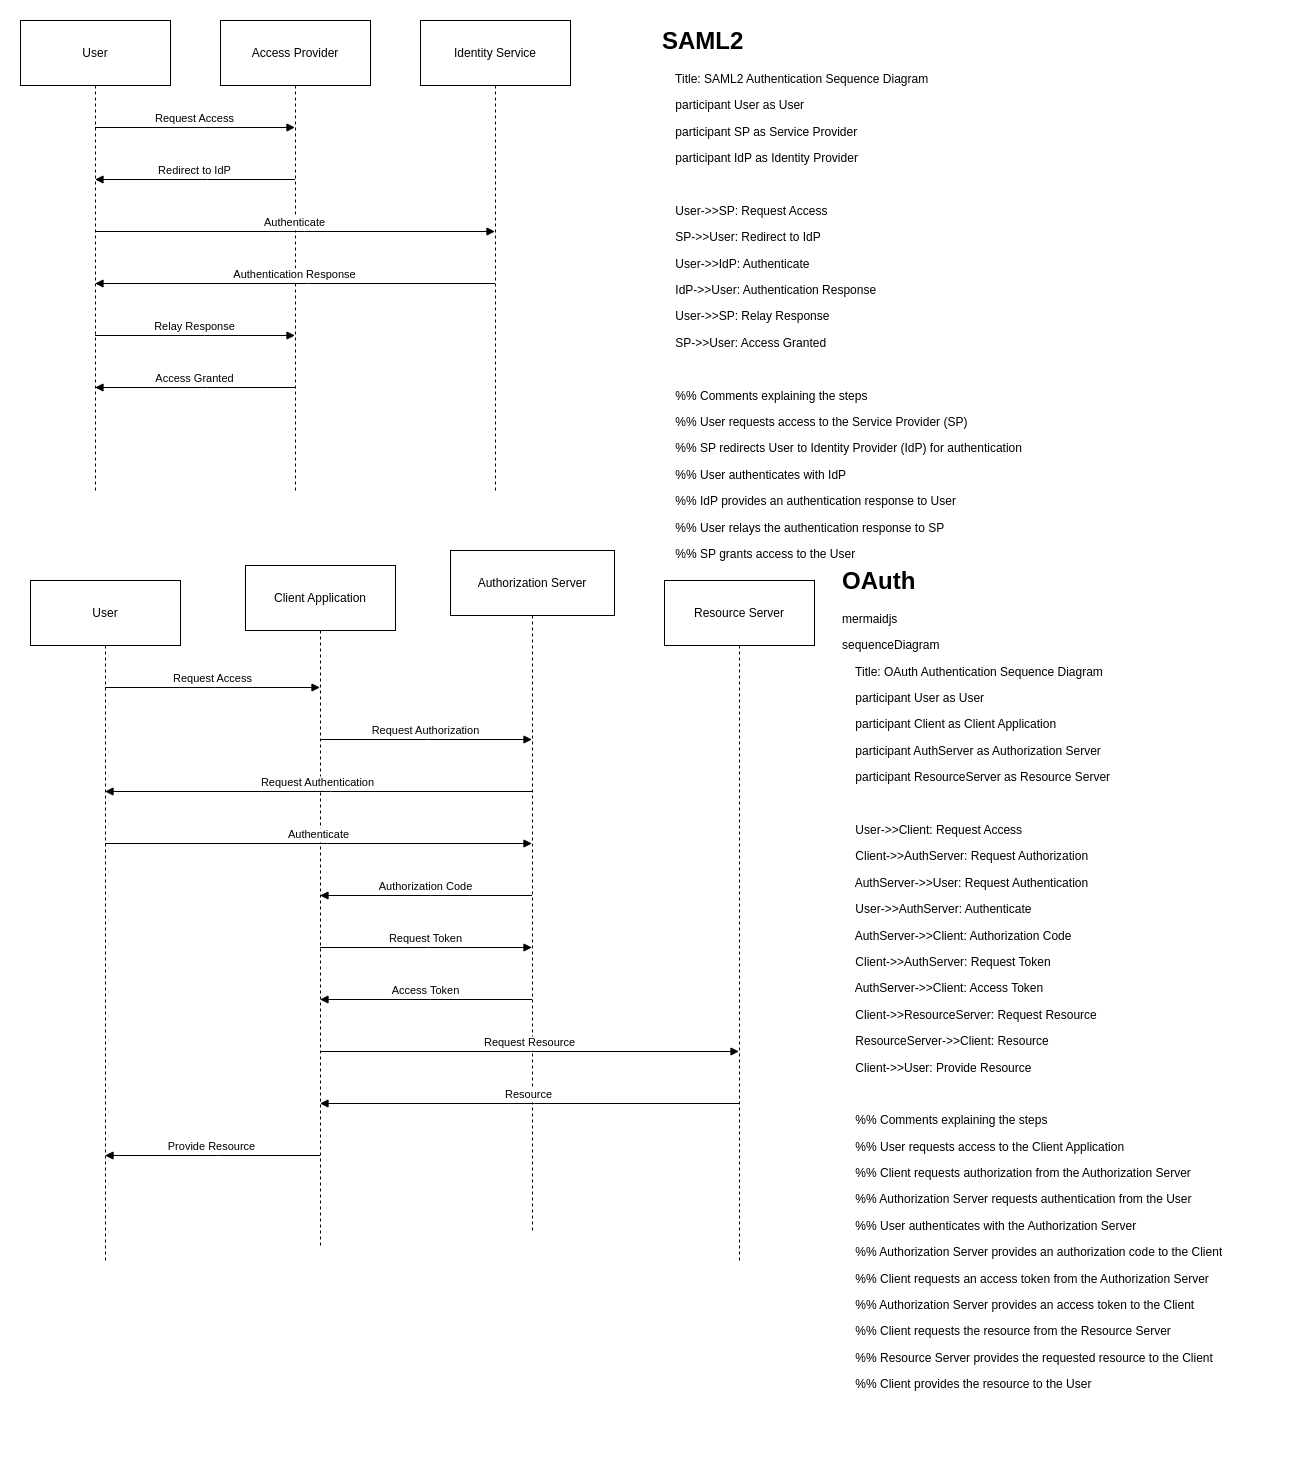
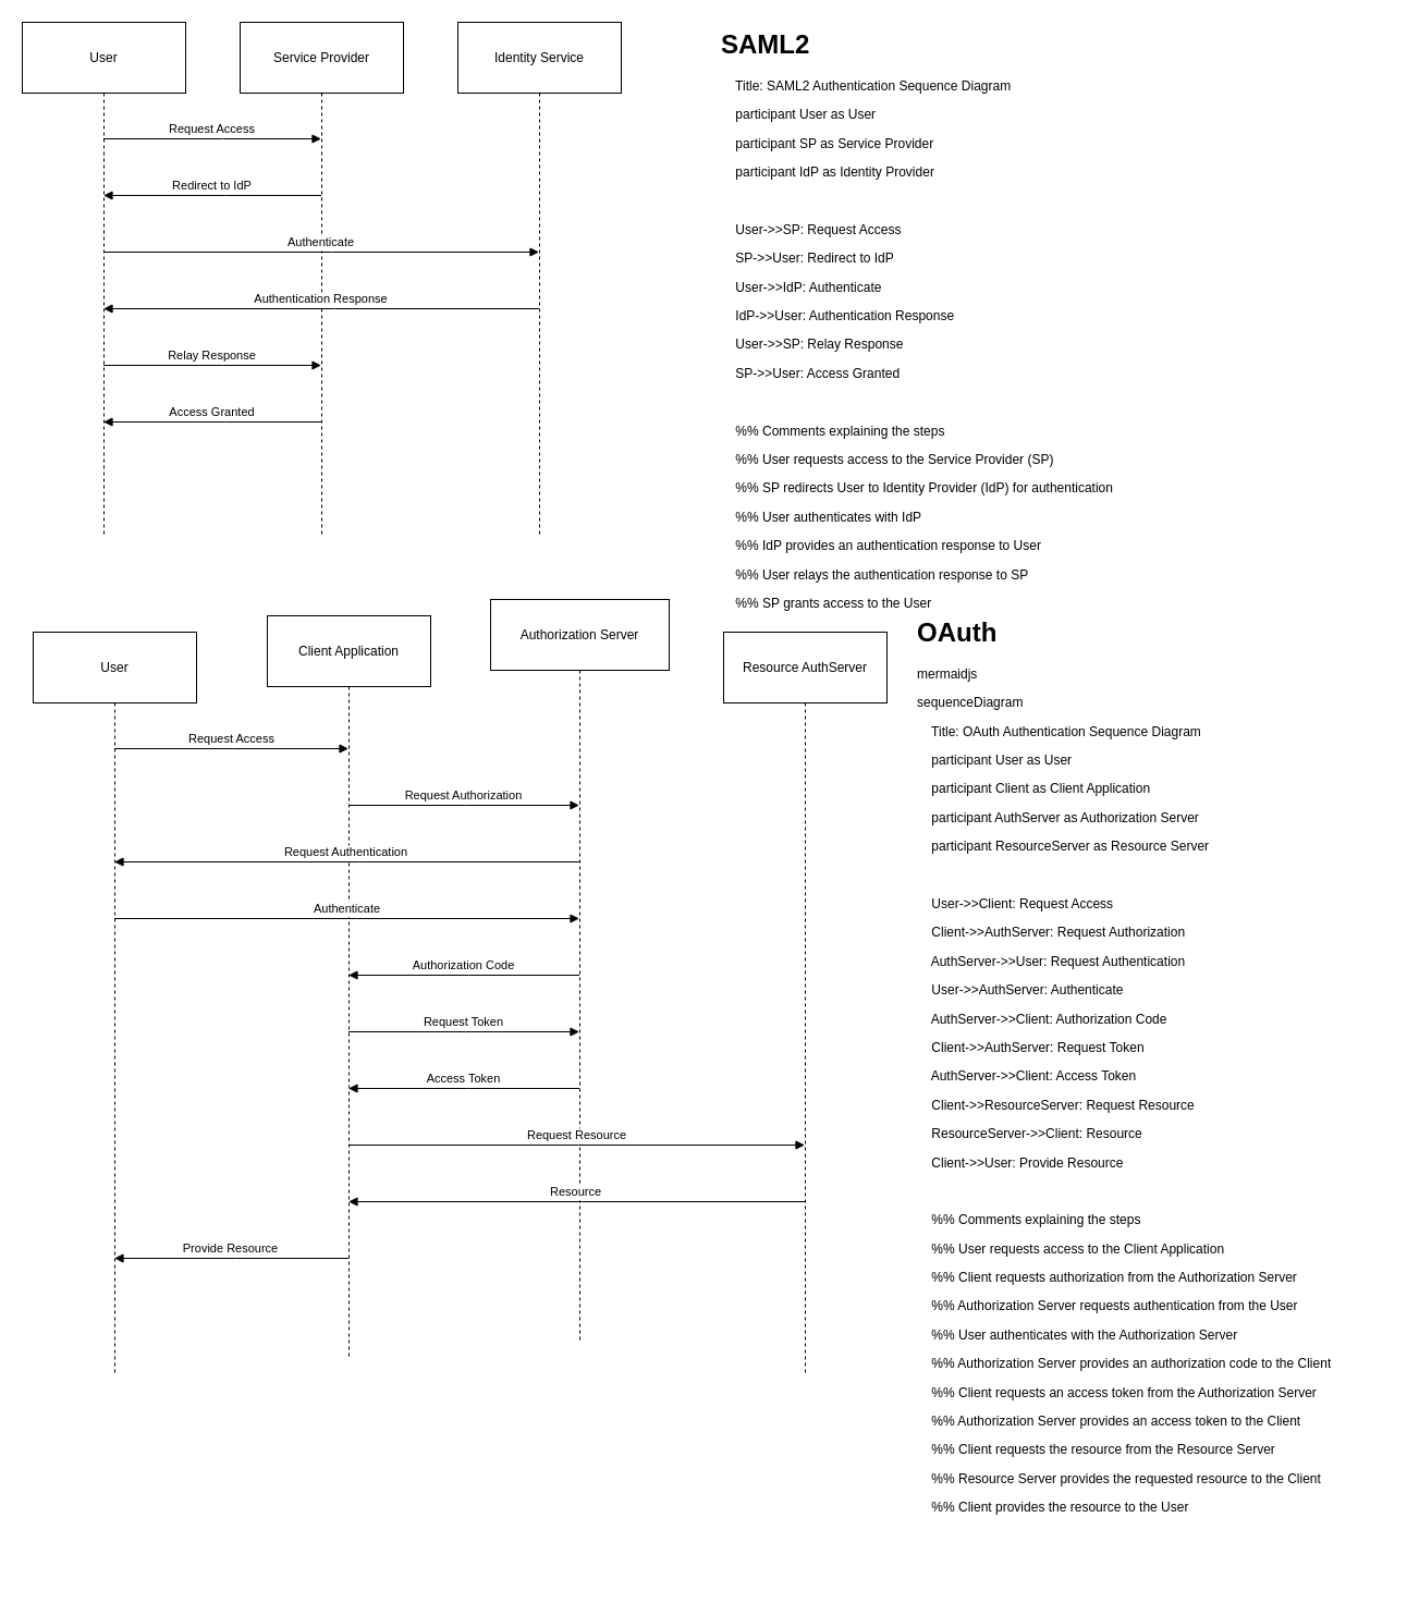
- <mxCell id="3" value="Access Provider" style="shape=umlLifeline;perimeter=lifelinePerimeter;whiteSpace=wrap;container=1;dropTarget=0;collapsible=0;recursiveResize=0;outlineConnect=0;portConstraint=eastwest;newEdgeStyle={&quot;edgeStyle&quot;:&quot;elbowEdgeStyle&quot;,&quot;elbow&quot;:&quot;vertical&quot;,&quot;curved&quot;:0,&quot;rounded&quot;:0};size=65;" vertex="1" parent="1"><mxGeometry x="220" y="20" width="150" height="472" as="geometry" /></mxCell>
+ <mxCell id="3" value="Service Provider" style="shape=umlLifeline;perimeter=lifelinePerimeter;whiteSpace=wrap;container=1;dropTarget=0;collapsible=0;recursiveResize=0;outlineConnect=0;portConstraint=eastwest;newEdgeStyle={&quot;edgeStyle&quot;:&quot;elbowEdgeStyle&quot;,&quot;elbow&quot;:&quot;vertical&quot;,&quot;curved&quot;:0,&quot;rounded&quot;:0};size=65;" vertex="1" parent="1"><mxGeometry x="220" y="20" width="150" height="472" as="geometry" /></mxCell>
- <mxCell id="14" value="Resource Server" style="shape=umlLifeline;perimeter=lifelinePerimeter;whiteSpace=wrap;container=1;dropTarget=0;collapsible=0;recursiveResize=0;outlineConnect=0;portConstraint=eastwest;newEdgeStyle={&quot;edgeStyle&quot;:&quot;elbowEdgeStyle&quot;,&quot;elbow&quot;:&quot;vertical&quot;,&quot;curved&quot;:0,&quot;rounded&quot;:0};size=65;" vertex="1" parent="1"><mxGeometry x="664" y="580" width="150" height="680" as="geometry" /></mxCell>
+ <mxCell id="14" value="Resource AuthServer" style="shape=umlLifeline;perimeter=lifelinePerimeter;whiteSpace=wrap;container=1;dropTarget=0;collapsible=0;recursiveResize=0;outlineConnect=0;portConstraint=eastwest;newEdgeStyle={&quot;edgeStyle&quot;:&quot;elbowEdgeStyle&quot;,&quot;elbow&quot;:&quot;vertical&quot;,&quot;curved&quot;:0,&quot;rounded&quot;:0};size=65;" vertex="1" parent="1"><mxGeometry x="664" y="580" width="150" height="680" as="geometry" /></mxCell>
